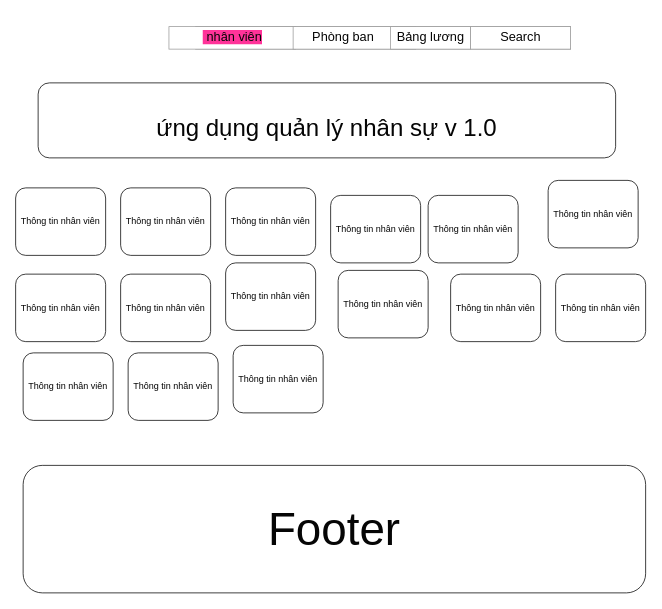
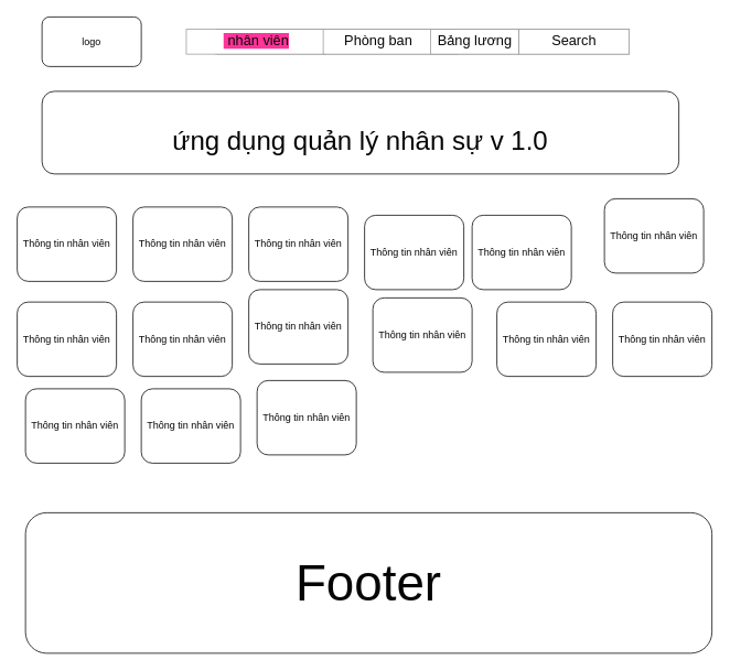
+ <mxCell id="2" value="logo" style="rounded=1;whiteSpace=wrap;html=1;fontColor=#050505;" vertex="1" parent="1"><mxGeometry x="50" y="20" width="120" height="60" as="geometry" /></mxCell>
